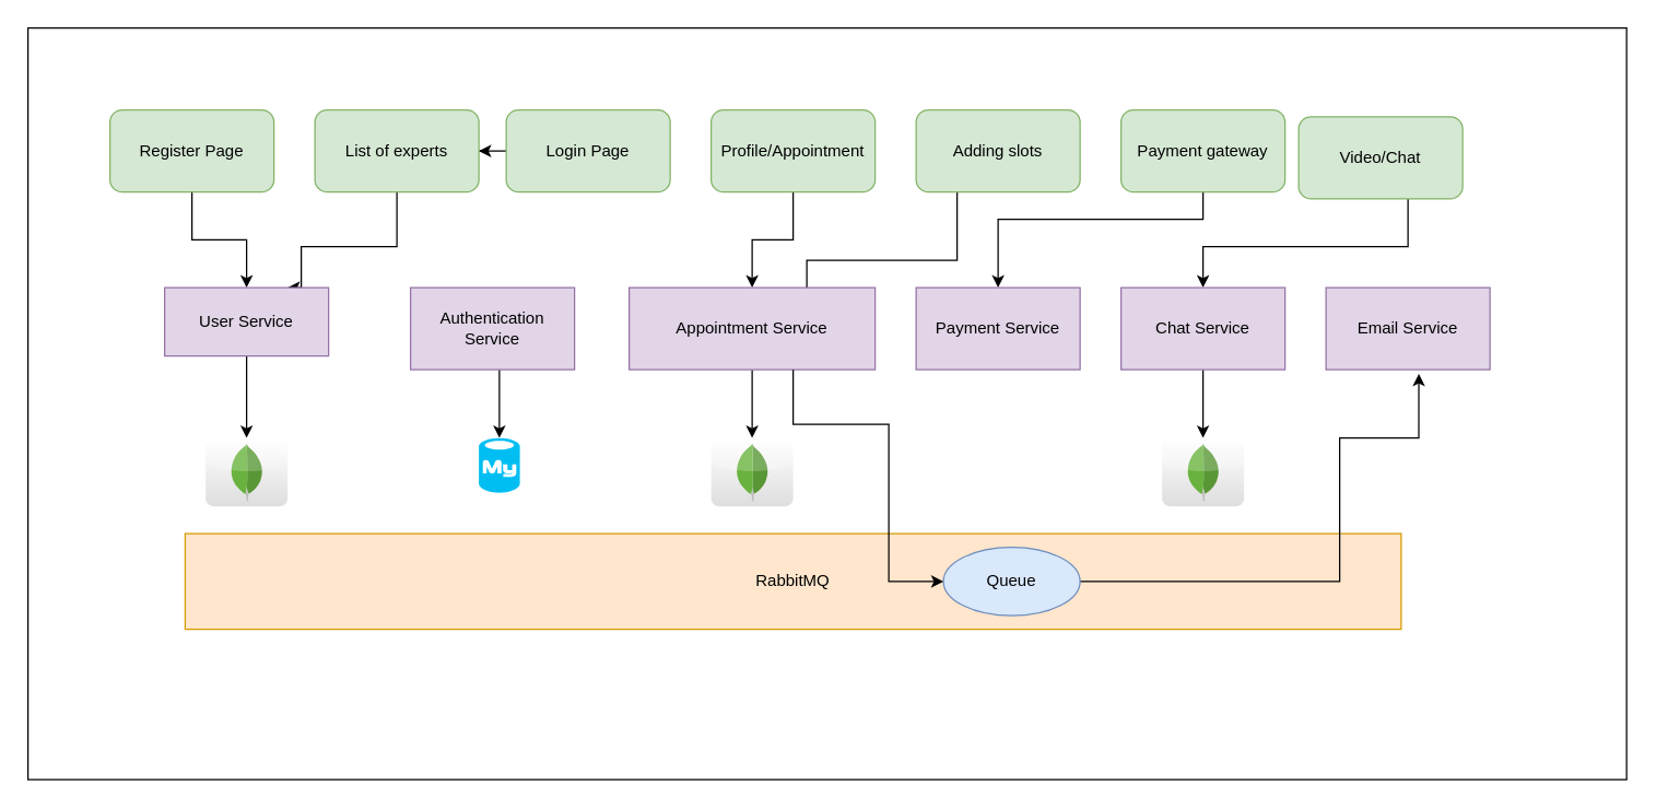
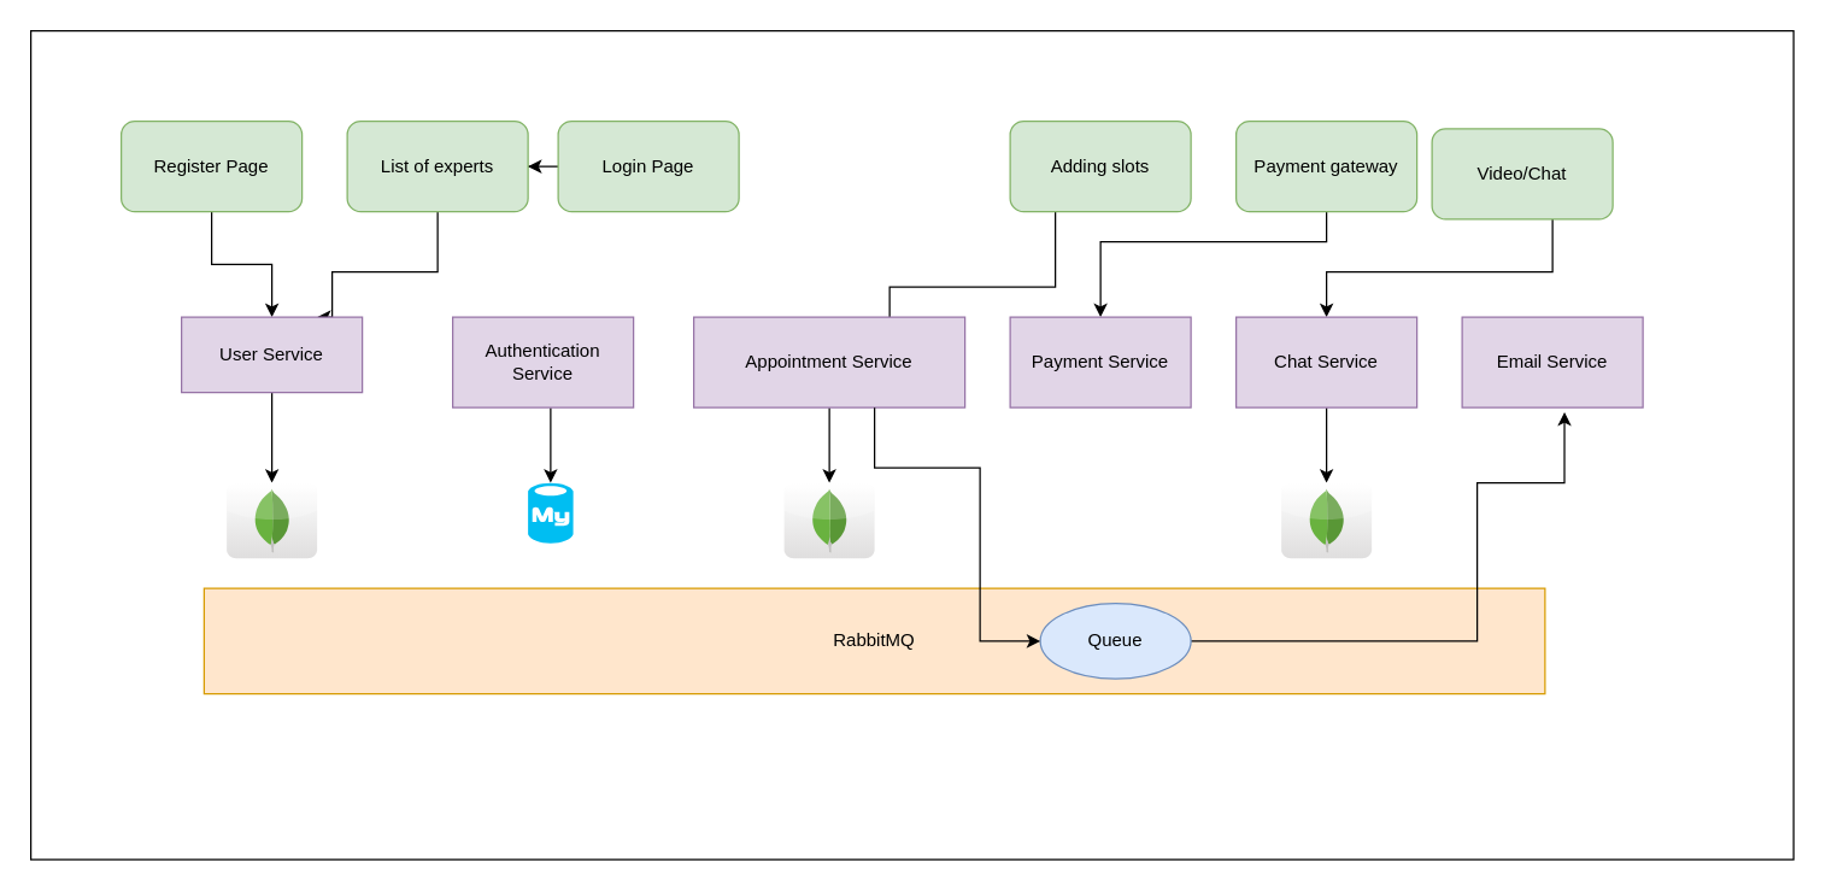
- <mxCell id="12" value="Profile/Appointment" style="rounded=1;whiteSpace=wrap;html=1;fillColor=#d5e8d4;strokeColor=#82b366;" parent="1" vertex="1"><mxGeometry x="520" y="80" width="120" height="60" as="geometry" /></mxCell>
- <mxCell id="11" value="" style="edgeStyle=orthogonalEdgeStyle;rounded=0;orthogonalLoop=1;jettySize=auto;html=1;" parent="1" source="12" target="22" edge="1"><mxGeometry relative="1" as="geometry" /></mxCell>
